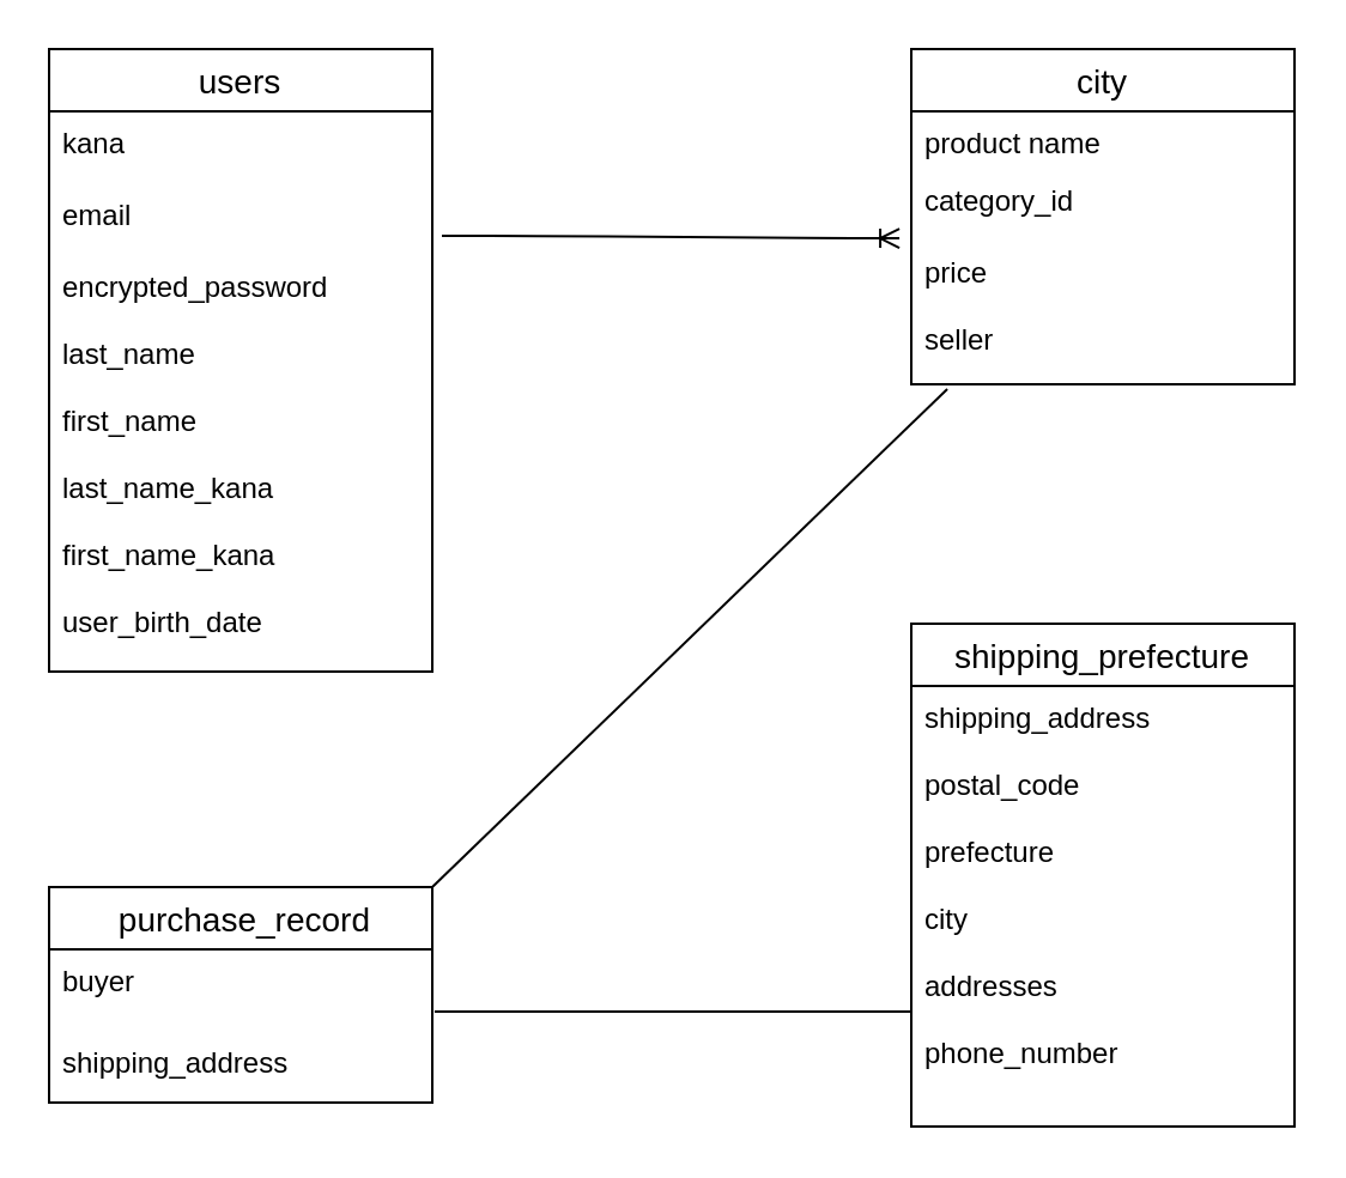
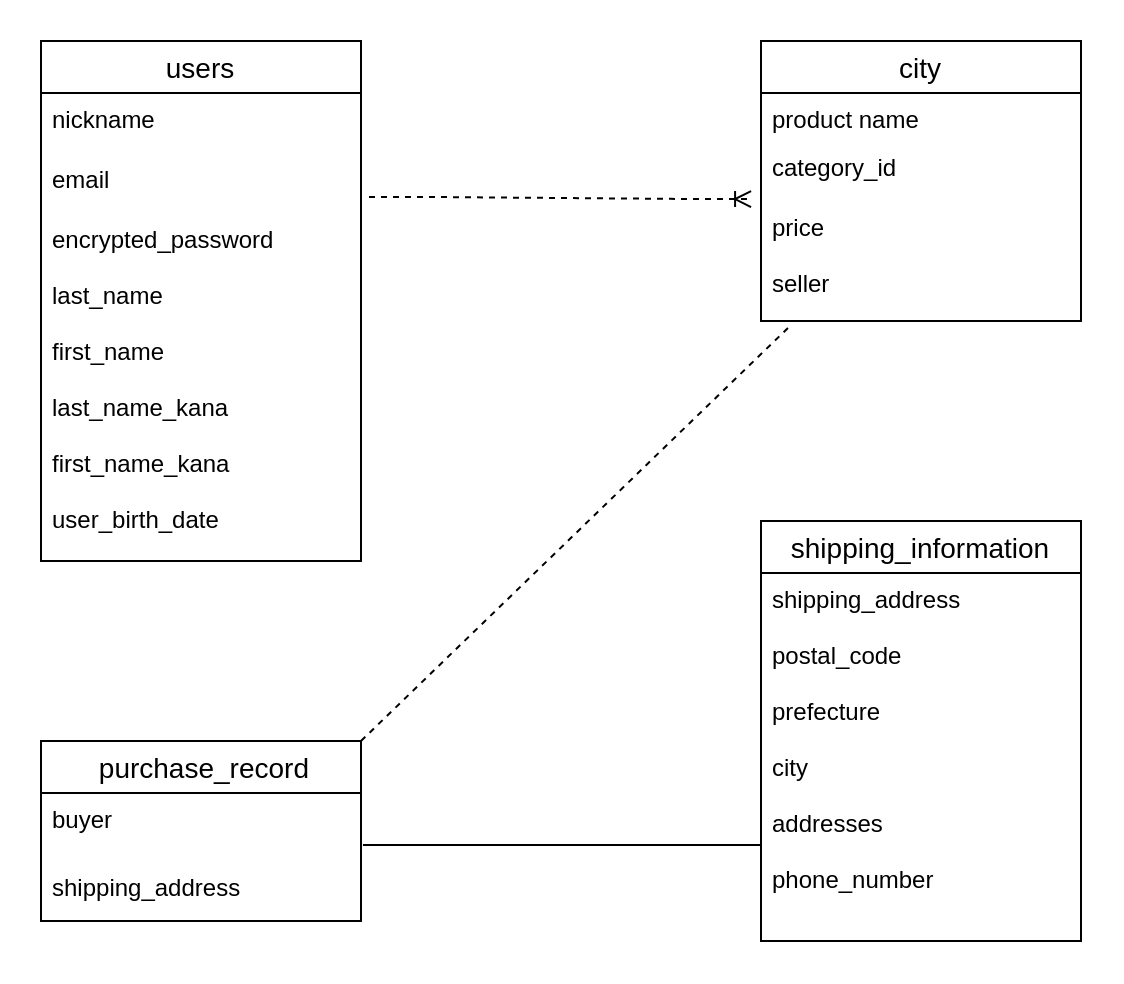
- <mxCell id="3" value="kana" style="text;strokeColor=none;fillColor=none;spacingLeft=4;spacingRight=4;overflow=hidden;rotatable=0;points=[[0,0.5],[1,0.5]];portConstraint=eastwest;fontSize=12;" vertex="1" parent="2"><mxGeometry y="26" width="160" height="30" as="geometry" /></mxCell>
+ <mxCell id="3" value="nickname" style="text;strokeColor=none;fillColor=none;spacingLeft=4;spacingRight=4;overflow=hidden;rotatable=0;points=[[0,0.5],[1,0.5]];portConstraint=eastwest;fontSize=12;" vertex="1" parent="2"><mxGeometry y="26" width="160" height="30" as="geometry" /></mxCell>
- <mxCell id="15" value="" style="edgeStyle=entityRelationEdgeStyle;fontSize=12;html=1;endArrow=ERoneToMany;exitX=1.025;exitY=0.733;exitDx=0;exitDy=0;exitPerimeter=0;entryX=-0.031;entryY=0.967;entryDx=0;entryDy=0;entryPerimeter=0;" edge="1" parent="1" source="4" target="8"><mxGeometry width="100" height="100" relative="1" as="geometry"><mxPoint x="180" y="90" as="sourcePoint" /><mxPoint x="370" y="92" as="targetPoint" /></mxGeometry></mxCell>
+ <mxCell id="15" value="" style="edgeStyle=entityRelationEdgeStyle;fontSize=12;html=1;endArrow=ERoneToMany;exitX=1.025;exitY=0.733;exitDx=0;exitDy=0;exitPerimeter=0;entryX=-0.031;entryY=0.967;entryDx=0;entryDy=0;entryPerimeter=0;dashed=1;" edge="1" parent="1" source="4" target="8"><mxGeometry width="100" height="100" relative="1" as="geometry"><mxPoint x="180" y="90" as="sourcePoint" /><mxPoint x="370" y="92" as="targetPoint" /></mxGeometry></mxCell>
- <mxCell id="16" value="" style="endArrow=none;html=1;rounded=0;exitX=1;exitY=0;exitDx=0;exitDy=0;entryX=0.094;entryY=1.033;entryDx=0;entryDy=0;entryPerimeter=0;" edge="1" parent="1" source="10" target="9"><mxGeometry relative="1" as="geometry"><mxPoint x="160" y="210" as="sourcePoint" /><mxPoint x="390" y="170" as="targetPoint" /></mxGeometry></mxCell>
+ <mxCell id="16" value="" style="endArrow=none;html=1;rounded=0;exitX=1;exitY=0;exitDx=0;exitDy=0;entryX=0.094;entryY=1.033;entryDx=0;entryDy=0;entryPerimeter=0;dashed=1;" edge="1" parent="1" source="10" target="9"><mxGeometry relative="1" as="geometry"><mxPoint x="160" y="210" as="sourcePoint" /><mxPoint x="390" y="170" as="targetPoint" /></mxGeometry></mxCell>
- <mxCell id="13" value="shipping_prefecture" style="swimlane;fontStyle=0;childLayout=stackLayout;horizontal=1;startSize=26;horizontalStack=0;resizeParent=1;resizeParentMax=0;resizeLast=0;collapsible=1;marginBottom=0;align=center;fontSize=14;" vertex="1" parent="1"><mxGeometry x="380" y="260" width="160" height="210" as="geometry" /></mxCell>
+ <mxCell id="13" value="shipping_information" style="swimlane;fontStyle=0;childLayout=stackLayout;horizontal=1;startSize=26;horizontalStack=0;resizeParent=1;resizeParentMax=0;resizeLast=0;collapsible=1;marginBottom=0;align=center;fontSize=14;" vertex="1" parent="1"><mxGeometry x="380" y="260" width="160" height="210" as="geometry" /></mxCell>
